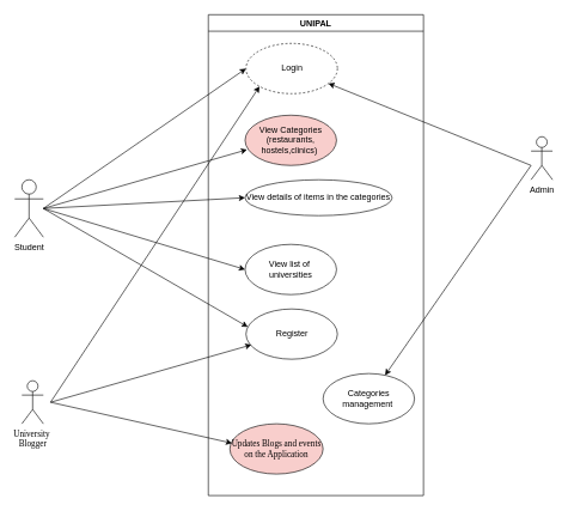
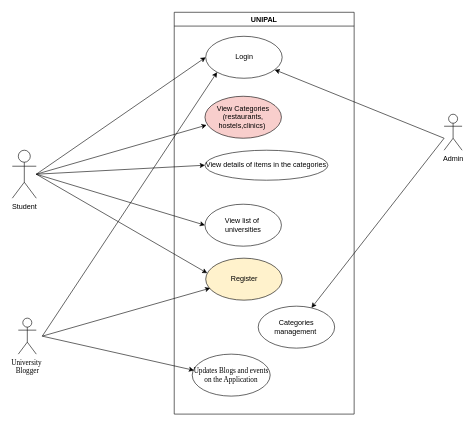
- <mxCell id="3" value="Login" style="ellipse;whiteSpace=wrap;html=1;dashed=1;" parent="2" vertex="1"><mxGeometry x="52.5" y="40" width="127.5" height="70" as="geometry" /></mxCell>
+ <mxCell id="3" value="Login" style="ellipse;whiteSpace=wrap;html=1;" parent="2" vertex="1"><mxGeometry x="52.5" y="40" width="127.5" height="70" as="geometry" /></mxCell>
- <mxCell id="5" value="Register" style="ellipse;whiteSpace=wrap;html=1;" parent="2" vertex="1"><mxGeometry x="52.5" y="410" width="127.5" height="70" as="geometry" /></mxCell>
+ <mxCell id="5" value="Register" style="ellipse;whiteSpace=wrap;html=1;fillColor=#fff2cc;" parent="2" vertex="1"><mxGeometry x="52.5" y="410" width="127.5" height="70" as="geometry" /></mxCell>
- <mxCell id="7" value="Categories management&amp;nbsp;" style="ellipse;whiteSpace=wrap;html=1;" parent="2" vertex="1"><mxGeometry x="160" y="500" width="127.5" height="70" as="geometry" /></mxCell>
+ <mxCell id="7" value="Categories management&amp;nbsp;" style="ellipse;whiteSpace=wrap;html=1;" parent="2" vertex="1"><mxGeometry x="140" y="490" width="127.5" height="70" as="geometry" /></mxCell>
- <mxCell id="9" value="&lt;font face=&quot;Tahoma&quot;&gt;Updates Blogs and events on the Application&lt;/font&gt;" style="ellipse;whiteSpace=wrap;html=1;hachureGap=4;fontFamily=Architects Daughter;fontSource=https%3A%2F%2Ffonts.googleapis.com%2Fcss%3Ffamily%3DArchitects%2BDaughter;fillColor=#f8cecc;" parent="2" vertex="1"><mxGeometry x="30" y="570" width="130" height="70" as="geometry" /></mxCell>
+ <mxCell id="9" value="&lt;font face=&quot;Tahoma&quot;&gt;Updates Blogs and events on the Application&lt;/font&gt;" style="ellipse;whiteSpace=wrap;html=1;hachureGap=4;fontFamily=Architects Daughter;fontSource=https%3A%2F%2Ffonts.googleapis.com%2Fcss%3Ffamily%3DArchitects%2BDaughter;" parent="2" vertex="1"><mxGeometry x="30" y="570" width="130" height="70" as="geometry" /></mxCell>
